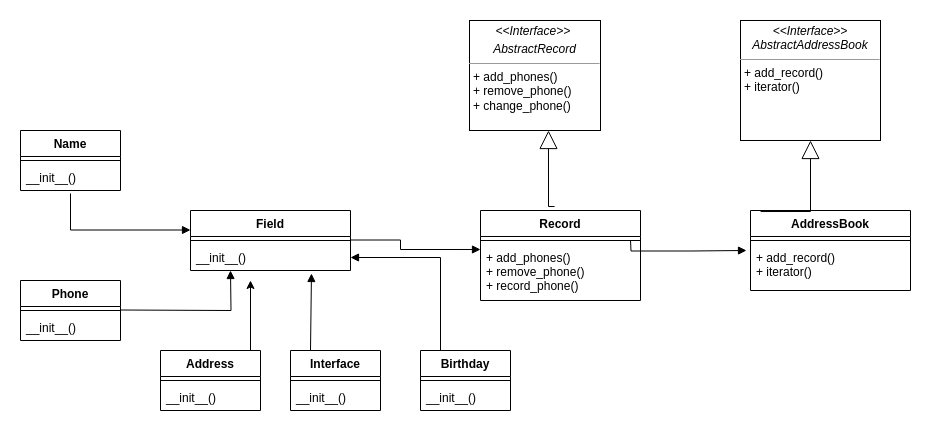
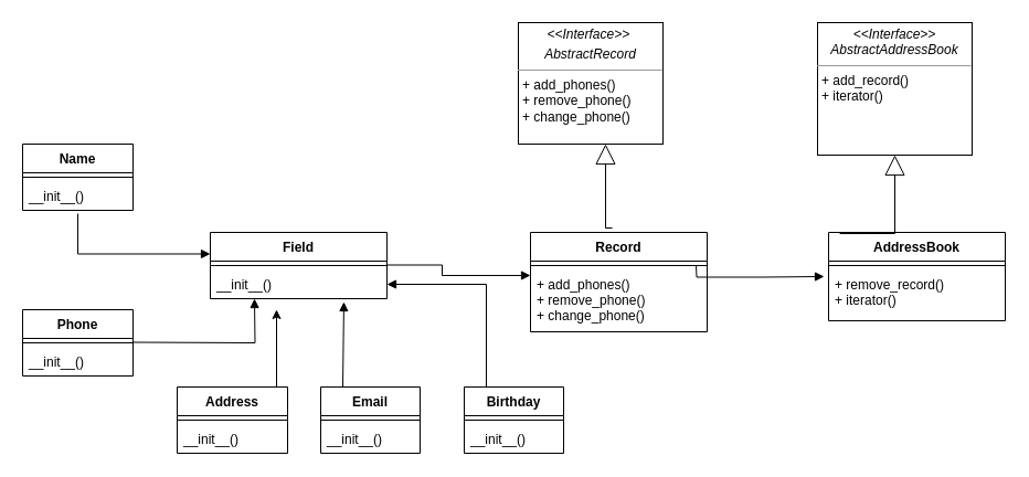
- <mxCell id="8" value="+ add_phones()&#10;+ remove_phone()&#10;+ record_phone()" style="text;strokeColor=none;fillColor=none;align=left;verticalAlign=top;spacingLeft=4;spacingRight=4;overflow=hidden;rotatable=0;points=[[0,0.5],[1,0.5]];portConstraint=eastwest;" vertex="1" parent="6"><mxGeometry y="34" width="160" height="56" as="geometry" /></mxCell>
+ <mxCell id="8" value="+ add_phones()&#10;+ remove_phone()&#10;+ change_phone()" style="text;strokeColor=none;fillColor=none;align=left;verticalAlign=top;spacingLeft=4;spacingRight=4;overflow=hidden;rotatable=0;points=[[0,0.5],[1,0.5]];portConstraint=eastwest;" vertex="1" parent="6"><mxGeometry y="34" width="160" height="56" as="geometry" /></mxCell>
- <mxCell id="11" value="+ add_record()&#10;+ iterator()" style="text;strokeColor=none;fillColor=none;align=left;verticalAlign=top;spacingLeft=4;spacingRight=4;overflow=hidden;rotatable=0;points=[[0,0.5],[1,0.5]];portConstraint=eastwest;" vertex="1" parent="9"><mxGeometry y="34" width="160" height="46" as="geometry" /></mxCell>
+ <mxCell id="11" value="+ remove_record()&#10;+ iterator()" style="text;strokeColor=none;fillColor=none;align=left;verticalAlign=top;spacingLeft=4;spacingRight=4;overflow=hidden;rotatable=0;points=[[0,0.5],[1,0.5]];portConstraint=eastwest;" vertex="1" parent="9"><mxGeometry y="34" width="160" height="46" as="geometry" /></mxCell>
- <mxCell id="18" value="Interface" style="swimlane;fontStyle=1;align=center;verticalAlign=top;childLayout=stackLayout;horizontal=1;startSize=26;horizontalStack=0;resizeParent=1;resizeParentMax=0;resizeLast=0;collapsible=1;marginBottom=0;" vertex="1" parent="1"><mxGeometry x="290" y="350" width="90" height="60" as="geometry" /></mxCell>
+ <mxCell id="18" value="Email" style="swimlane;fontStyle=1;align=center;verticalAlign=top;childLayout=stackLayout;horizontal=1;startSize=26;horizontalStack=0;resizeParent=1;resizeParentMax=0;resizeLast=0;collapsible=1;marginBottom=0;" vertex="1" parent="1"><mxGeometry x="290" y="350" width="90" height="60" as="geometry" /></mxCell>
